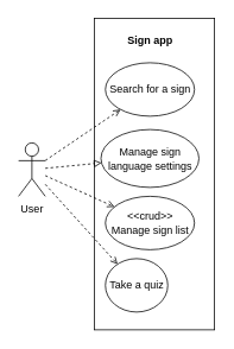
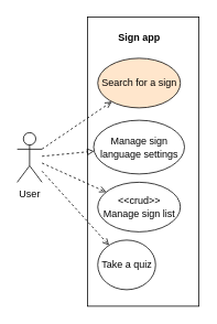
- <mxCell id="8" value="Search for a sign" style="ellipse;whiteSpace=wrap;html=1;" parent="1" vertex="1"><mxGeometry x="117.5" y="70" width="100" height="60" as="geometry" /></mxCell>
+ <mxCell id="8" value="Search for a sign" style="ellipse;whiteSpace=wrap;html=1;fillColor=#ffe6cc;" parent="1" vertex="1"><mxGeometry x="117.5" y="70" width="100" height="60" as="geometry" /></mxCell>
